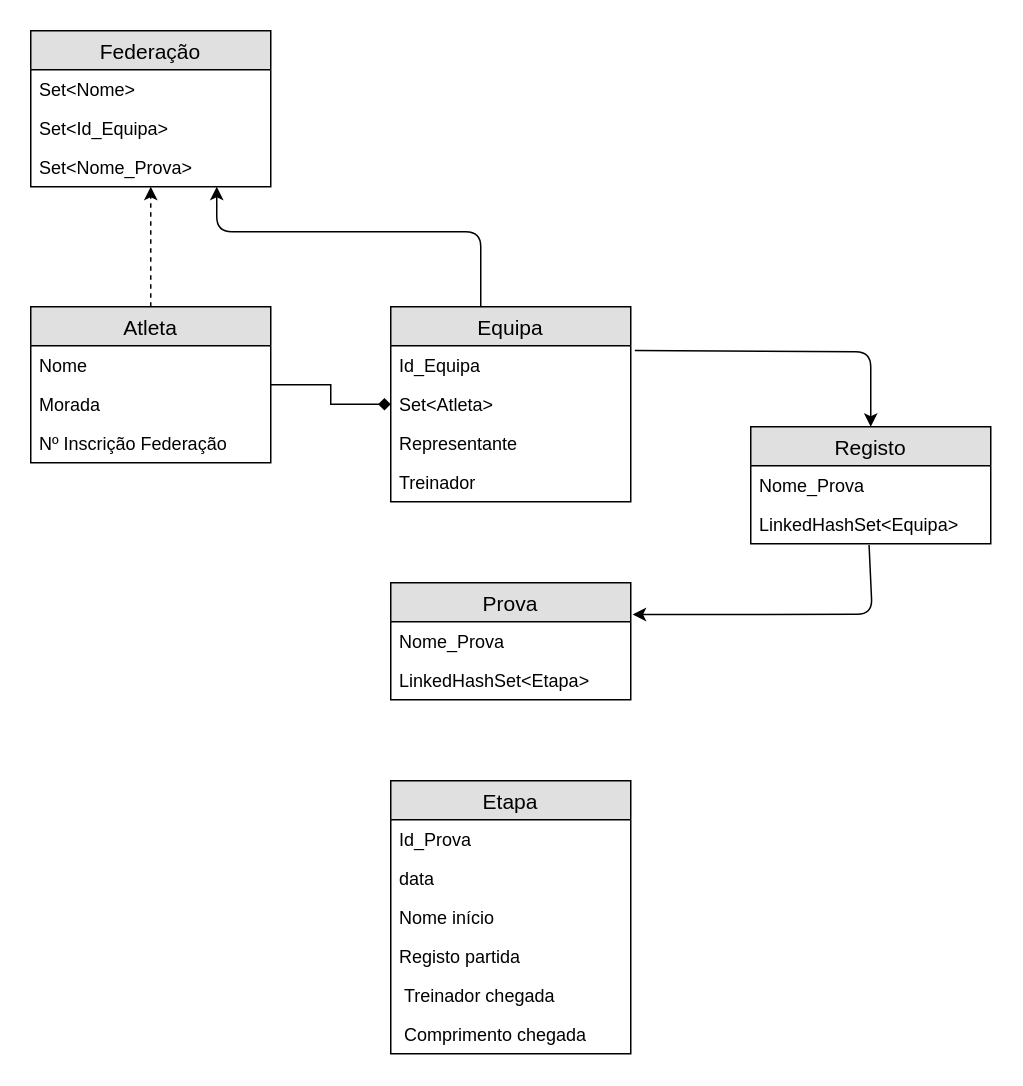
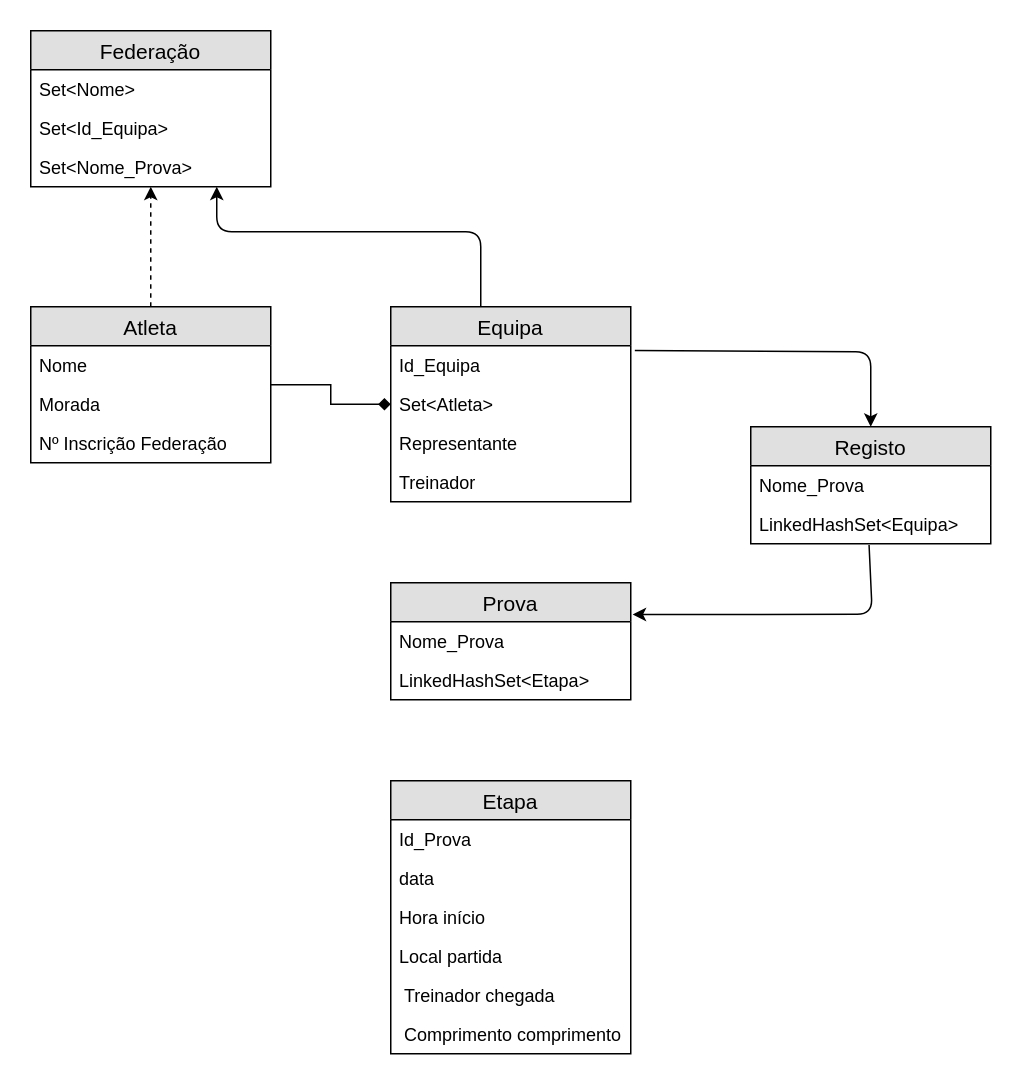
- <mxCell id="26" value="Nome início" style="text;strokeColor=none;fillColor=none;spacingLeft=4;spacingRight=4;overflow=hidden;rotatable=0;points=[[0,0.5],[1,0.5]];portConstraint=eastwest;fontSize=12;" vertex="1" parent="23"><mxGeometry y="78" width="160" height="26" as="geometry" /></mxCell>
+ <mxCell id="26" value="Hora início" style="text;strokeColor=none;fillColor=none;spacingLeft=4;spacingRight=4;overflow=hidden;rotatable=0;points=[[0,0.5],[1,0.5]];portConstraint=eastwest;fontSize=12;" vertex="1" parent="23"><mxGeometry y="78" width="160" height="26" as="geometry" /></mxCell>
- <mxCell id="27" value="Registo partida" style="text;strokeColor=none;fillColor=none;spacingLeft=4;spacingRight=4;overflow=hidden;rotatable=0;points=[[0,0.5],[1,0.5]];portConstraint=eastwest;fontSize=12;" vertex="1" parent="23"><mxGeometry y="104" width="160" height="26" as="geometry" /></mxCell>
+ <mxCell id="27" value="Local partida" style="text;strokeColor=none;fillColor=none;spacingLeft=4;spacingRight=4;overflow=hidden;rotatable=0;points=[[0,0.5],[1,0.5]];portConstraint=eastwest;fontSize=12;" vertex="1" parent="23"><mxGeometry y="104" width="160" height="26" as="geometry" /></mxCell>
- <mxCell id="29" value=" Comprimento chegada" style="text;strokeColor=none;fillColor=none;spacingLeft=4;spacingRight=4;overflow=hidden;rotatable=0;points=[[0,0.5],[1,0.5]];portConstraint=eastwest;fontSize=12;" vertex="1" parent="23"><mxGeometry y="156" width="160" height="26" as="geometry" /></mxCell>
+ <mxCell id="29" value=" Comprimento comprimento" style="text;strokeColor=none;fillColor=none;spacingLeft=4;spacingRight=4;overflow=hidden;rotatable=0;points=[[0,0.5],[1,0.5]];portConstraint=eastwest;fontSize=12;" vertex="1" parent="23"><mxGeometry y="156" width="160" height="26" as="geometry" /></mxCell>
